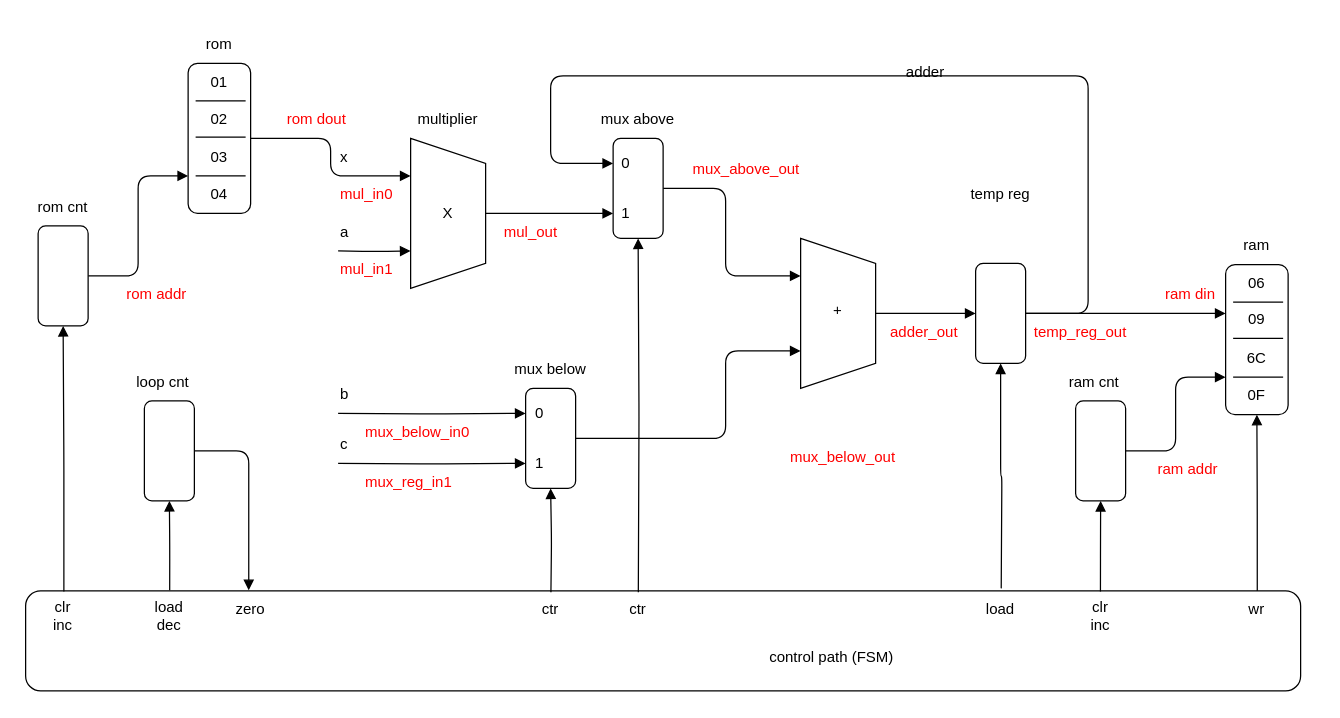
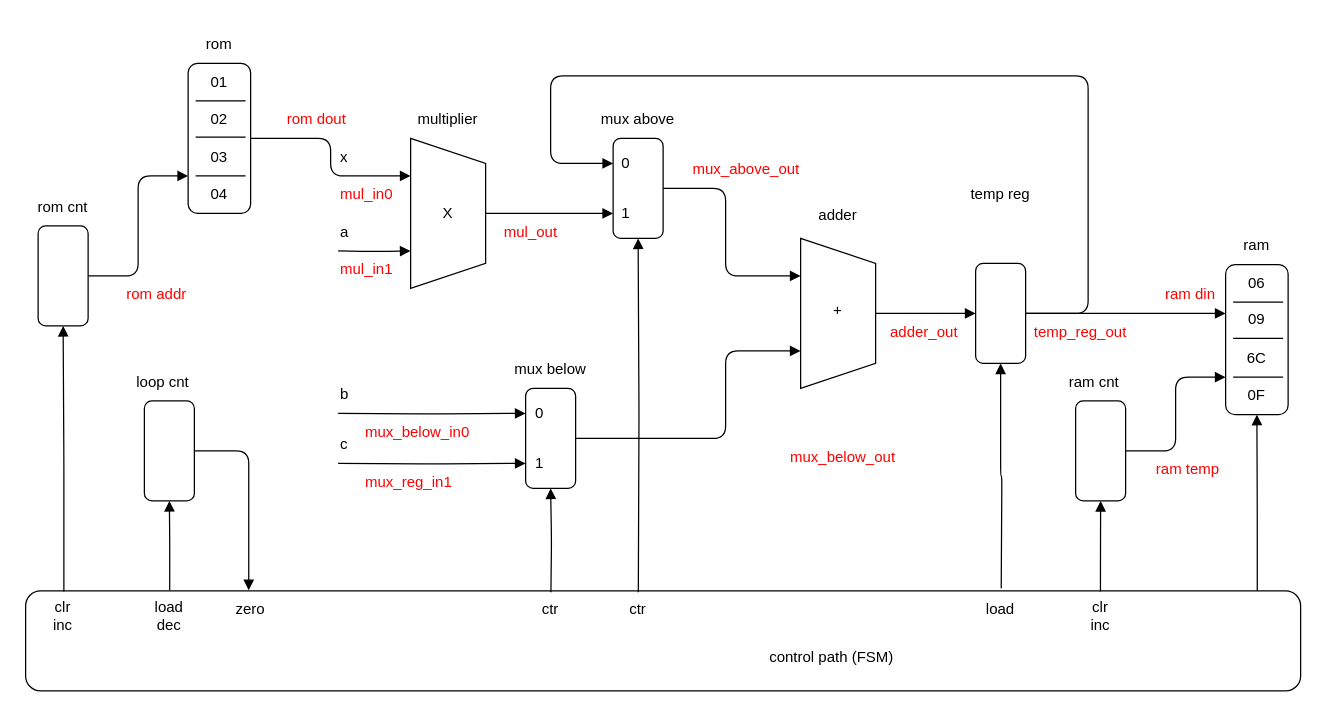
- <mxCell id="27" value="adder" style="text;html=1;strokeColor=none;fillColor=none;align=center;verticalAlign=middle;whiteSpace=wrap;rounded=0;" vertex="1" parent="1"><mxGeometry x="710" y="42" width="60" height="30" as="geometry" /></mxCell>
+ <mxCell id="27" value="adder" style="text;html=1;strokeColor=none;fillColor=none;align=center;verticalAlign=middle;whiteSpace=wrap;rounded=0;" vertex="1" parent="1"><mxGeometry x="640" y="157" width="60" height="30" as="geometry" /></mxCell>
- <mxCell id="85" value="ram addr" style="text;html=1;strokeColor=none;fillColor=none;align=center;verticalAlign=middle;whiteSpace=wrap;rounded=0;fontColor=#FF0000;" vertex="1" parent="1"><mxGeometry x="905" y="360" width="90" height="30" as="geometry" /></mxCell>
+ <mxCell id="85" value="ram temp" style="text;html=1;strokeColor=none;fillColor=none;align=center;verticalAlign=middle;whiteSpace=wrap;rounded=0;fontColor=#FF0000;" vertex="1" parent="1"><mxGeometry x="905" y="360" width="90" height="30" as="geometry" /></mxCell>
- <mxCell id="83" value="wr" style="text;html=1;strokeColor=none;fillColor=none;align=center;verticalAlign=middle;whiteSpace=wrap;rounded=0;" vertex="1" parent="1"><mxGeometry x="975" y="472" width="60" height="30" as="geometry" /></mxCell>
